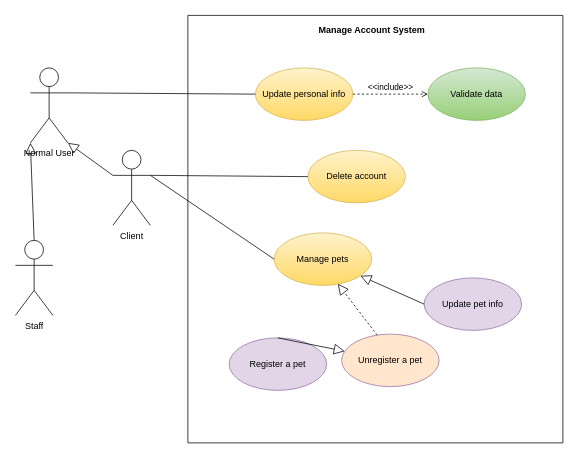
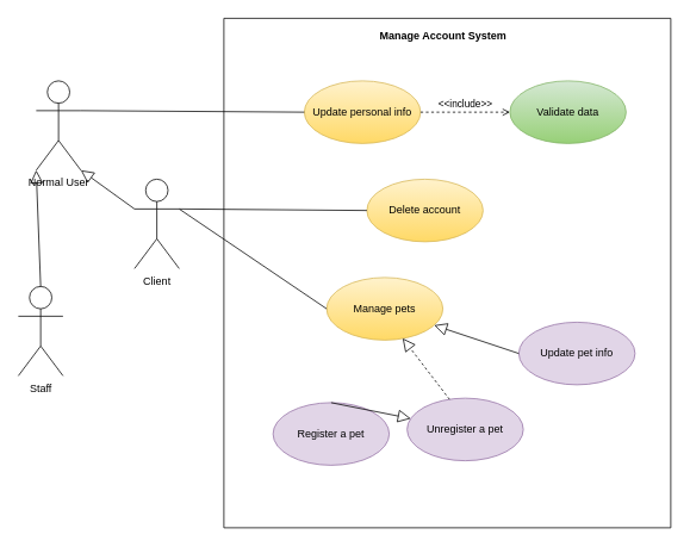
- <mxCell id="7" value="Update pet info" style="ellipse;whiteSpace=wrap;html=1;fillColor=#e1d5e7;strokeColor=#9673a6;" parent="2" vertex="1"><mxGeometry x="315" y="350" width="130" height="70" as="geometry" /></mxCell>
+ <mxCell id="7" value="Update pet info" style="ellipse;whiteSpace=wrap;html=1;fillColor=#e1d5e7;strokeColor=#9673a6;" parent="2" vertex="1"><mxGeometry x="330" y="340" width="130" height="70" as="geometry" /></mxCell>
- <mxCell id="6" value="Unregister a pet" style="ellipse;whiteSpace=wrap;html=1;fillColor=#ffe6cc;strokeColor=#9673a6;" parent="2" vertex="1"><mxGeometry x="205" y="425" width="130" height="70" as="geometry" /></mxCell>
+ <mxCell id="6" value="Unregister a pet" style="ellipse;whiteSpace=wrap;html=1;fillColor=#e1d5e7;strokeColor=#9673a6;" parent="2" vertex="1"><mxGeometry x="205" y="425" width="130" height="70" as="geometry" /></mxCell>
